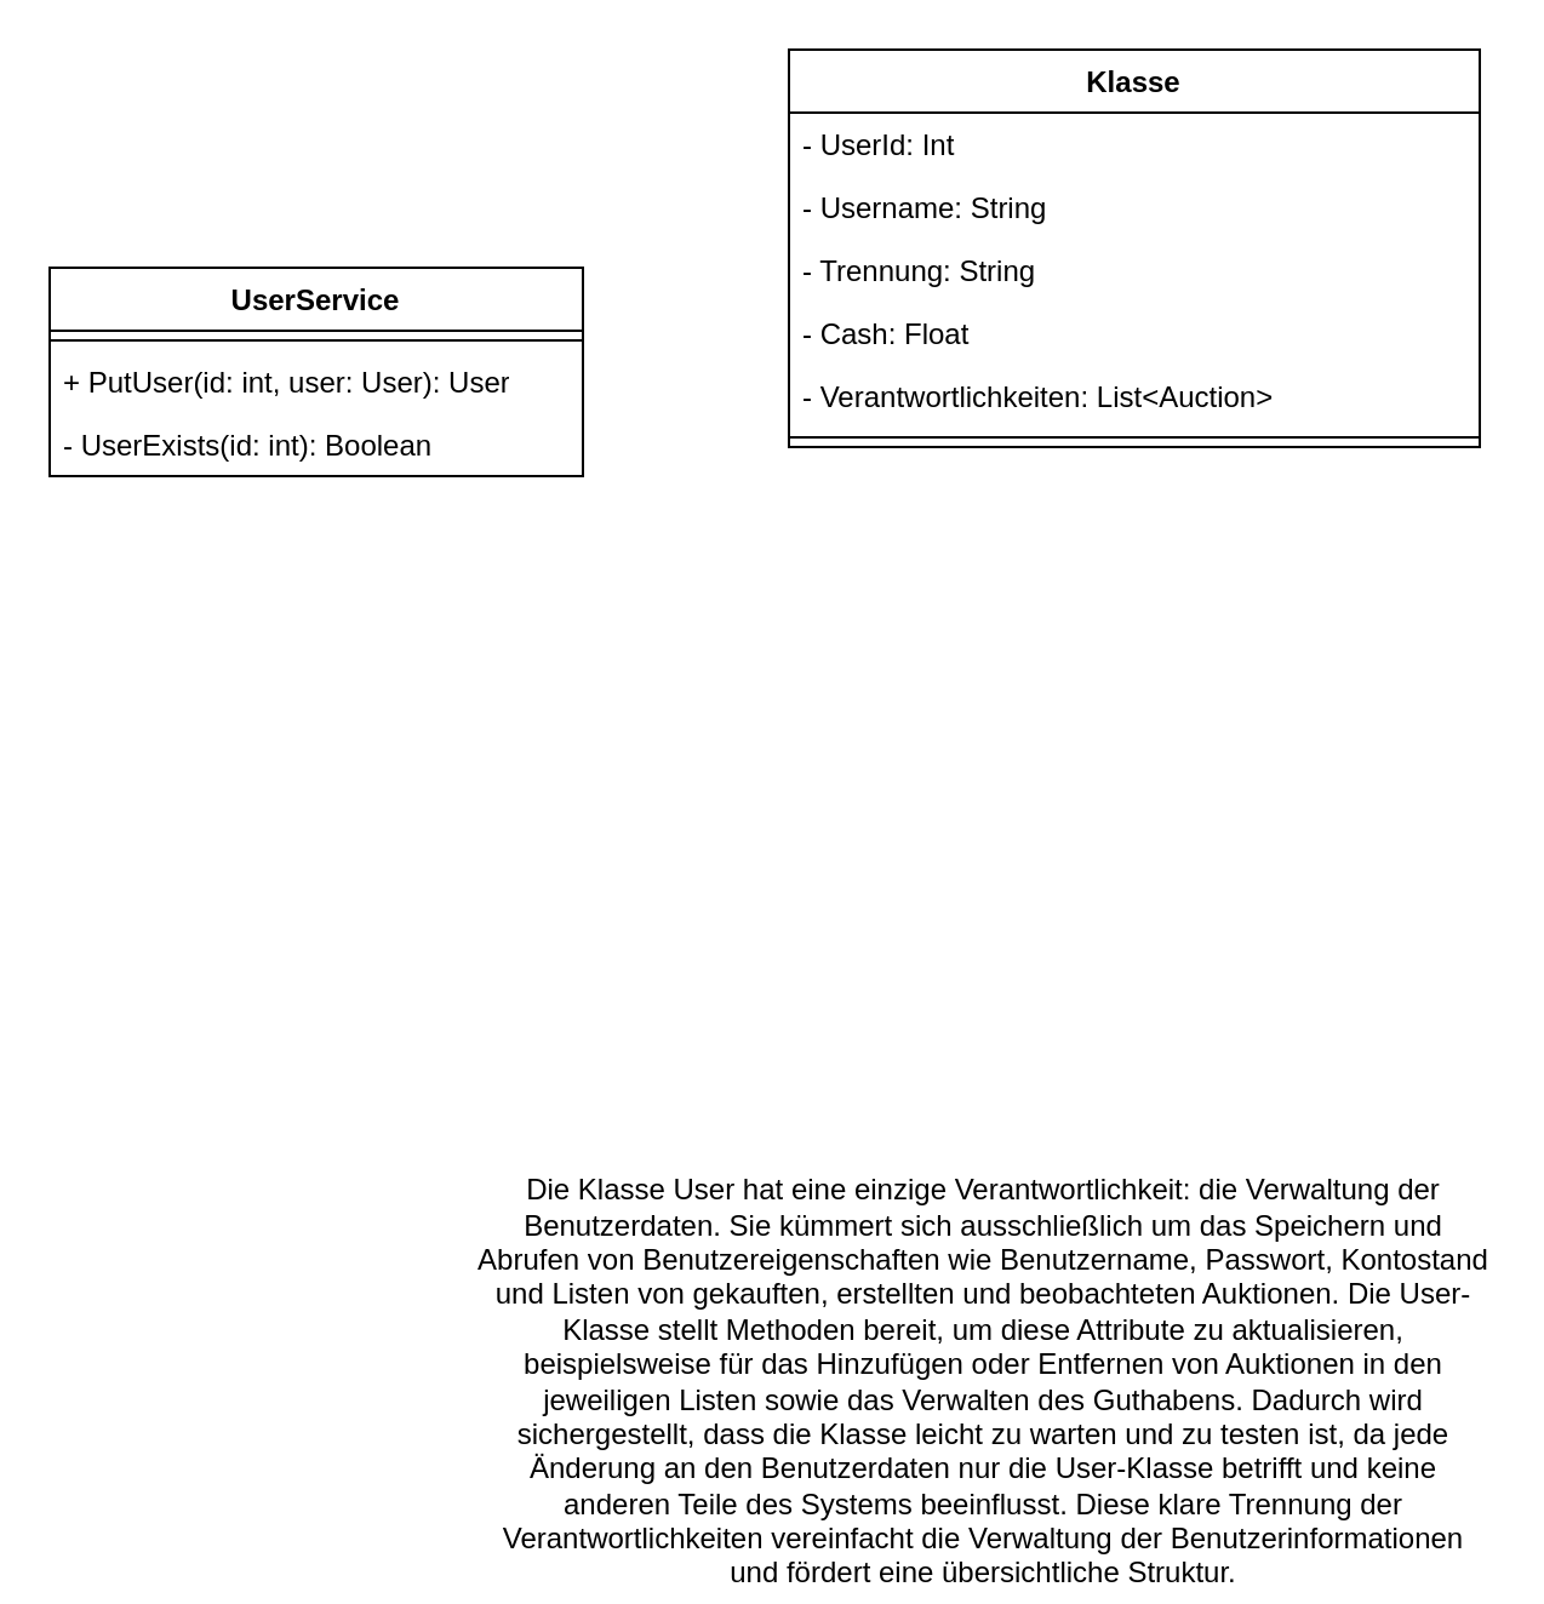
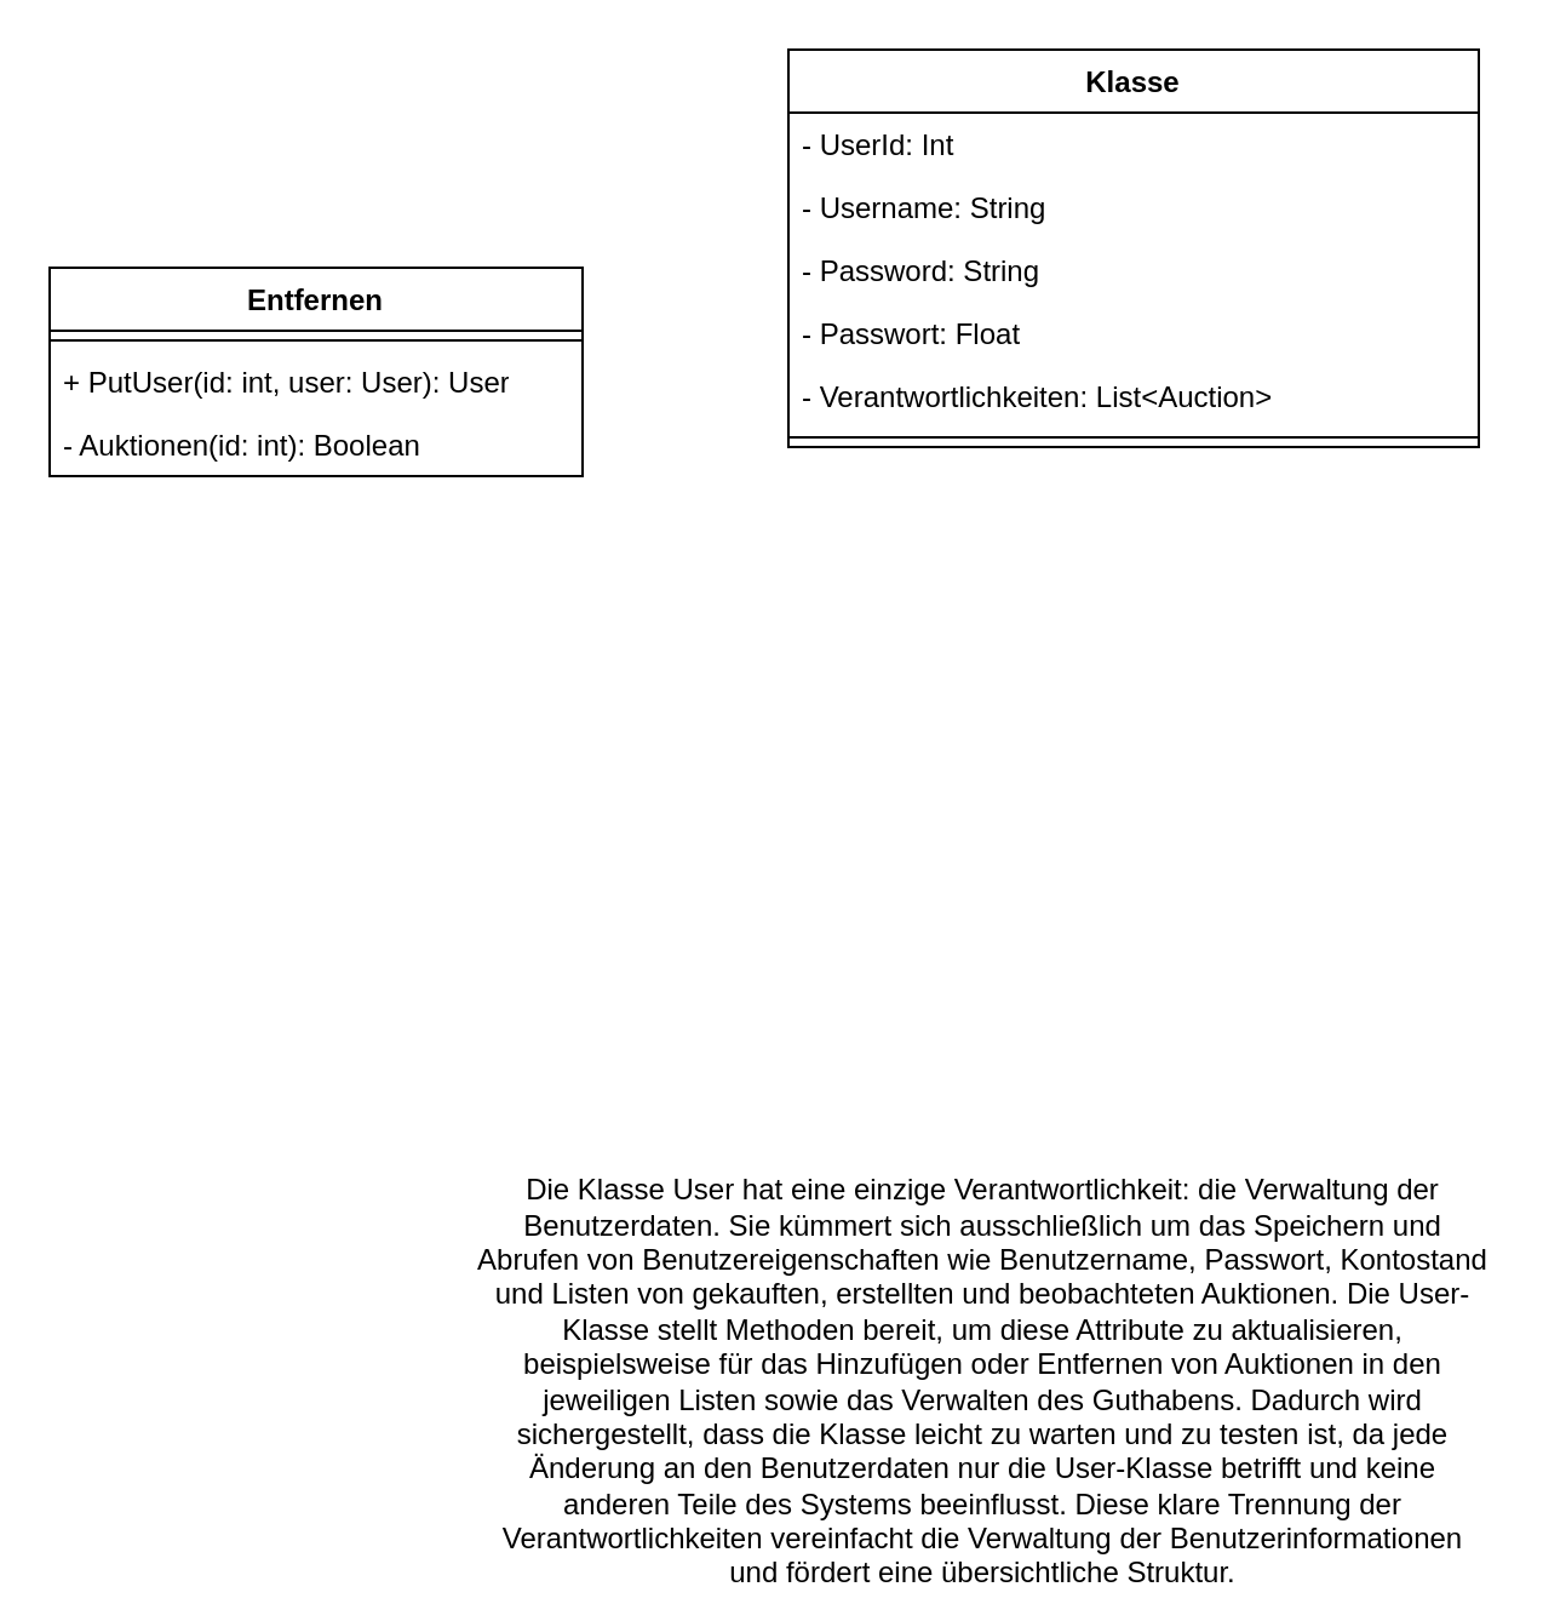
- <mxCell id="5" value="- Trennung: String" style="text;strokeColor=none;fillColor=none;align=left;verticalAlign=top;spacingLeft=4;spacingRight=4;overflow=hidden;rotatable=0;points=[[0,0.5],[1,0.5]];portConstraint=eastwest;whiteSpace=wrap;html=1;" parent="2" vertex="1"><mxGeometry y="78" width="285" height="26" as="geometry" /></mxCell>
+ <mxCell id="5" value="- Password: String" style="text;strokeColor=none;fillColor=none;align=left;verticalAlign=top;spacingLeft=4;spacingRight=4;overflow=hidden;rotatable=0;points=[[0,0.5],[1,0.5]];portConstraint=eastwest;whiteSpace=wrap;html=1;" parent="2" vertex="1"><mxGeometry y="78" width="285" height="26" as="geometry" /></mxCell>
- <mxCell id="9" value="&lt;span style=&quot;white-space: nowrap;&quot;&gt;UserService&lt;/span&gt;" style="swimlane;fontStyle=1;align=center;verticalAlign=top;childLayout=stackLayout;horizontal=1;startSize=26;horizontalStack=0;resizeParent=1;resizeParentMax=0;resizeLast=0;collapsible=1;marginBottom=0;whiteSpace=wrap;html=1;" parent="1" vertex="1"><mxGeometry x="20" y="110" width="220" height="86" as="geometry" /></mxCell>
+ <mxCell id="9" value="&lt;span style=&quot;white-space: nowrap;&quot;&gt;Entfernen&lt;/span&gt;" style="swimlane;fontStyle=1;align=center;verticalAlign=top;childLayout=stackLayout;horizontal=1;startSize=26;horizontalStack=0;resizeParent=1;resizeParentMax=0;resizeLast=0;collapsible=1;marginBottom=0;whiteSpace=wrap;html=1;" parent="1" vertex="1"><mxGeometry x="20" y="110" width="220" height="86" as="geometry" /></mxCell>
- <mxCell id="6" value="- Cash: Float" style="text;strokeColor=none;fillColor=none;align=left;verticalAlign=top;spacingLeft=4;spacingRight=4;overflow=hidden;rotatable=0;points=[[0,0.5],[1,0.5]];portConstraint=eastwest;whiteSpace=wrap;html=1;" parent="2" vertex="1"><mxGeometry y="104" width="285" height="26" as="geometry" /></mxCell>
+ <mxCell id="6" value="- Passwort: Float" style="text;strokeColor=none;fillColor=none;align=left;verticalAlign=top;spacingLeft=4;spacingRight=4;overflow=hidden;rotatable=0;points=[[0,0.5],[1,0.5]];portConstraint=eastwest;whiteSpace=wrap;html=1;" parent="2" vertex="1"><mxGeometry y="104" width="285" height="26" as="geometry" /></mxCell>
- <mxCell id="12" value="&lt;span style=&quot;white-space: nowrap;&quot;&gt;- UserExists(id: int): Boolean&lt;/span&gt;" style="text;strokeColor=none;fillColor=none;align=left;verticalAlign=top;spacingLeft=4;spacingRight=4;overflow=hidden;rotatable=0;points=[[0,0.5],[1,0.5]];portConstraint=eastwest;whiteSpace=wrap;html=1;" parent="9" vertex="1"><mxGeometry y="60" width="220" height="26" as="geometry" /></mxCell>
+ <mxCell id="12" value="&lt;span style=&quot;white-space: nowrap;&quot;&gt;- Auktionen(id: int): Boolean&lt;/span&gt;" style="text;strokeColor=none;fillColor=none;align=left;verticalAlign=top;spacingLeft=4;spacingRight=4;overflow=hidden;rotatable=0;points=[[0,0.5],[1,0.5]];portConstraint=eastwest;whiteSpace=wrap;html=1;" parent="9" vertex="1"><mxGeometry y="60" width="220" height="26" as="geometry" /></mxCell>
